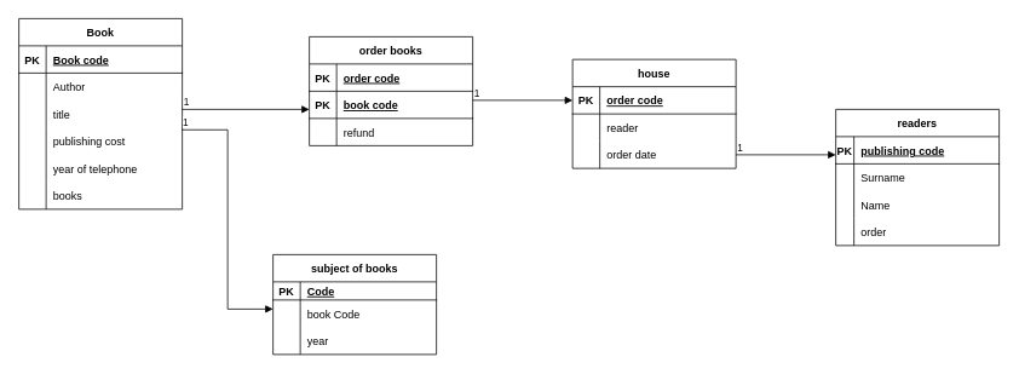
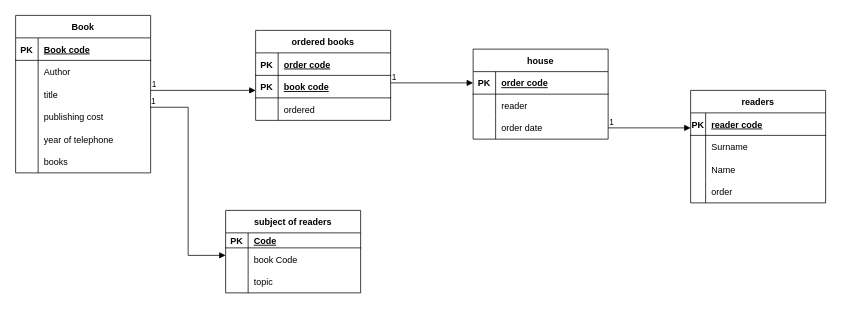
- <mxCell id="54" value="order books" style="shape=table;startSize=30;container=1;collapsible=1;childLayout=tableLayout;fixedRows=1;rowLines=0;fontStyle=1;align=center;resizeLast=1;" vertex="1" parent="1"><mxGeometry x="340" y="40" width="180" height="120" as="geometry" /></mxCell>
+ <mxCell id="54" value="ordered books" style="shape=table;startSize=30;container=1;collapsible=1;childLayout=tableLayout;fixedRows=1;rowLines=0;fontStyle=1;align=center;resizeLast=1;" vertex="1" parent="1"><mxGeometry x="340" y="40" width="180" height="120" as="geometry" /></mxCell>
- <mxCell id="63" value="refund" style="shape=partialRectangle;connectable=0;fillColor=none;top=0;left=0;bottom=0;right=0;align=left;spacingLeft=6;overflow=hidden;" vertex="1" parent="61"><mxGeometry x="30" width="150" height="30" as="geometry"><mxRectangle width="150" height="30" as="alternateBounds" /></mxGeometry></mxCell>
+ <mxCell id="63" value="ordered" style="shape=partialRectangle;connectable=0;fillColor=none;top=0;left=0;bottom=0;right=0;align=left;spacingLeft=6;overflow=hidden;" vertex="1" parent="61"><mxGeometry x="30" width="150" height="30" as="geometry"><mxRectangle width="150" height="30" as="alternateBounds" /></mxGeometry></mxCell>
- <mxCell id="44" value="publishing code" style="shape=partialRectangle;connectable=0;fillColor=none;top=0;left=0;bottom=0;right=0;align=left;spacingLeft=6;fontStyle=5;overflow=hidden;" vertex="1" parent="42"><mxGeometry x="20" width="160" height="30" as="geometry"><mxRectangle width="160" height="30" as="alternateBounds" /></mxGeometry></mxCell>
+ <mxCell id="44" value="reader code" style="shape=partialRectangle;connectable=0;fillColor=none;top=0;left=0;bottom=0;right=0;align=left;spacingLeft=6;fontStyle=5;overflow=hidden;" vertex="1" parent="42"><mxGeometry x="20" width="160" height="30" as="geometry"><mxRectangle width="160" height="30" as="alternateBounds" /></mxGeometry></mxCell>
- <mxCell id="31" value="subject of books" style="shape=table;startSize=30;container=1;collapsible=1;childLayout=tableLayout;fixedRows=1;rowLines=0;fontStyle=1;align=center;resizeLast=1;" vertex="1" parent="1"><mxGeometry x="300" y="280" width="180" height="110" as="geometry" /></mxCell>
+ <mxCell id="31" value="subject of readers" style="shape=table;startSize=30;container=1;collapsible=1;childLayout=tableLayout;fixedRows=1;rowLines=0;fontStyle=1;align=center;resizeLast=1;" vertex="1" parent="1"><mxGeometry x="300" y="280" width="180" height="110" as="geometry" /></mxCell>
- <mxCell id="40" value="year" style="shape=partialRectangle;connectable=0;fillColor=none;top=0;left=0;bottom=0;right=0;align=left;spacingLeft=6;overflow=hidden;" vertex="1" parent="38"><mxGeometry x="30" width="150" height="30" as="geometry"><mxRectangle width="150" height="30" as="alternateBounds" /></mxGeometry></mxCell>
+ <mxCell id="40" value="topic" style="shape=partialRectangle;connectable=0;fillColor=none;top=0;left=0;bottom=0;right=0;align=left;spacingLeft=6;overflow=hidden;" vertex="1" parent="38"><mxGeometry x="30" width="150" height="30" as="geometry"><mxRectangle width="150" height="30" as="alternateBounds" /></mxGeometry></mxCell>
